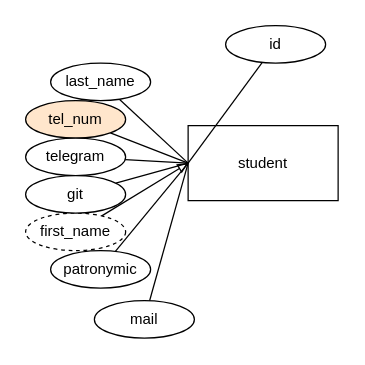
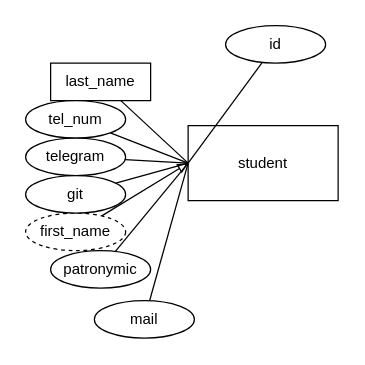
- <mxCell id="8" value="last_name" style="ellipse;whiteSpace=wrap;html=1;" vertex="1" parent="1"><mxGeometry x="40" y="50" width="80" height="30" as="geometry" /></mxCell>
+ <mxCell id="8" value="last_name" style="whiteSpace=wrap;html=1;rounded=0;" vertex="1" parent="1"><mxGeometry x="40" y="50" width="80" height="30" as="geometry" /></mxCell>
- <mxCell id="10" value="tel_num" style="ellipse;whiteSpace=wrap;html=1;fillColor=#ffe6cc;" vertex="1" parent="1"><mxGeometry x="20" y="80" width="80" height="30" as="geometry" /></mxCell>
+ <mxCell id="10" value="tel_num" style="ellipse;whiteSpace=wrap;html=1;" vertex="1" parent="1"><mxGeometry x="20" y="80" width="80" height="30" as="geometry" /></mxCell>
